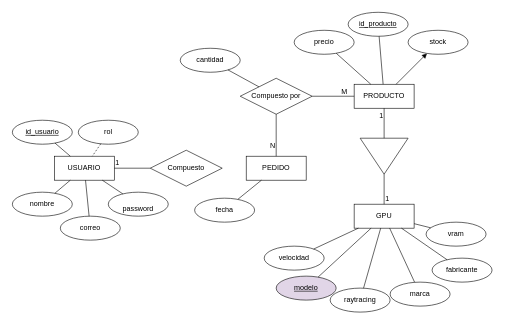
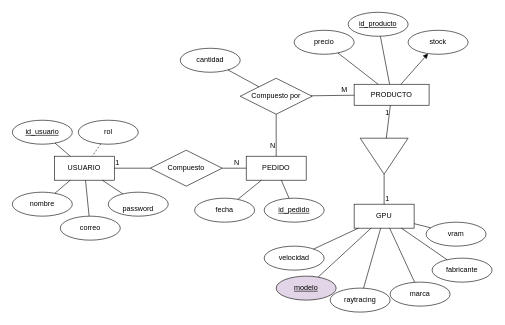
- <mxCell id="9" value="PRODUCTO" style="whiteSpace=wrap;html=1;align=center;" parent="1" vertex="1"><mxGeometry x="590" y="140" width="100" height="40" as="geometry" /></mxCell>
+ <mxCell id="9" value="PRODUCTO" style="whiteSpace=wrap;html=1;align=center;" parent="1" vertex="1"><mxGeometry x="590" y="140" width="125" height="35" as="geometry" /></mxCell>
+ <mxCell id="26" value="" style="endArrow=none;html=1;rounded=0;" parent="1" source="8" target="7" edge="1"><mxGeometry relative="1" as="geometry"><mxPoint x="364" y="300" as="sourcePoint" /><mxPoint x="424" y="300" as="targetPoint" /></mxGeometry></mxCell>
+ <mxCell id="27" value="" style="resizable=0;html=1;whiteSpace=wrap;align=left;verticalAlign=bottom;" parent="26" connectable="0" vertex="1"><mxGeometry x="-1" relative="1" as="geometry" /></mxCell>
+ <mxCell id="28" value="N" style="resizable=0;html=1;whiteSpace=wrap;align=right;verticalAlign=bottom;" parent="26" connectable="0" vertex="1"><mxGeometry x="1" relative="1" as="geometry"><mxPoint x="-10" as="offset" /></mxGeometry></mxCell>
+ <mxCell id="18" value="" style="endArrow=none;html=1;rounded=0;" parent="1" source="7" target="10" edge="1"><mxGeometry relative="1" as="geometry"><mxPoint x="900" y="281" as="sourcePoint" /><mxPoint x="944" y="264" as="targetPoint" /></mxGeometry></mxCell>
+ <mxCell id="10" value="id_pedido" style="ellipse;whiteSpace=wrap;html=1;align=center;fontStyle=4;" parent="1" vertex="1"><mxGeometry x="440" y="330" width="100" height="40" as="geometry" /></mxCell>
